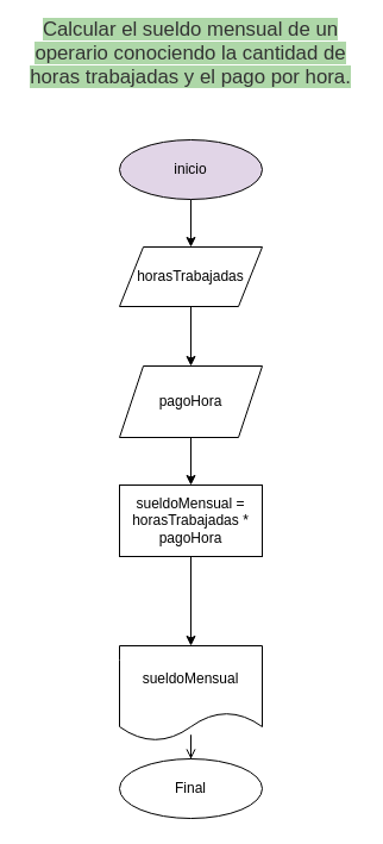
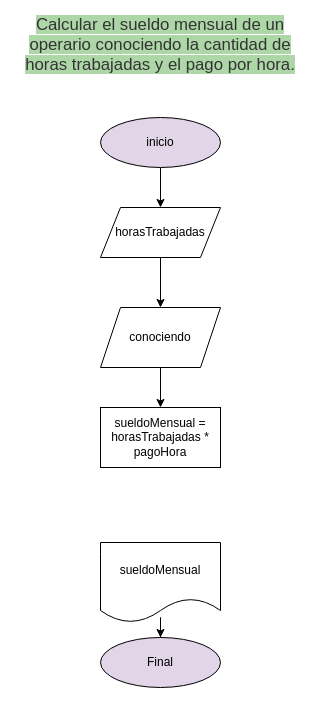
- <mxCell id="8" value="pagoHora" style="shape=parallelogram;perimeter=parallelogramPerimeter;whiteSpace=wrap;html=1;fixedSize=1;" vertex="1" parent="1"><mxGeometry x="100" y="290" width="120" height="60" as="geometry" /></mxCell>
+ <mxCell id="8" value="conociendo" style="shape=parallelogram;perimeter=parallelogramPerimeter;whiteSpace=wrap;html=1;fixedSize=1;" vertex="1" parent="1"><mxGeometry x="100" y="290" width="120" height="60" as="geometry" /></mxCell>
- <mxCell id="9" value="" style="edgeStyle=orthogonalEdgeStyle;rounded=0;orthogonalLoop=1;jettySize=auto;html=1;" edge="1" parent="1" source="10" target="12"><mxGeometry relative="1" as="geometry" /></mxCell>
- <mxCell id="11" value="" style="edgeStyle=orthogonalEdgeStyle;rounded=0;orthogonalLoop=1;jettySize=auto;html=1;endArrow=open;" edge="1" parent="1" source="12" target="13"><mxGeometry relative="1" as="geometry" /></mxCell>
+ <mxCell id="11" value="" style="edgeStyle=orthogonalEdgeStyle;rounded=0;orthogonalLoop=1;jettySize=auto;html=1;" edge="1" parent="1" source="12" target="13"><mxGeometry relative="1" as="geometry" /></mxCell>
- <mxCell id="13" value="Final" style="ellipse;whiteSpace=wrap;html=1;" vertex="1" parent="1"><mxGeometry x="100" y="620" width="120" height="50" as="geometry" /></mxCell>
+ <mxCell id="13" value="Final" style="ellipse;whiteSpace=wrap;html=1;fillColor=#e1d5e7;" vertex="1" parent="1"><mxGeometry x="100" y="620" width="120" height="50" as="geometry" /></mxCell>
